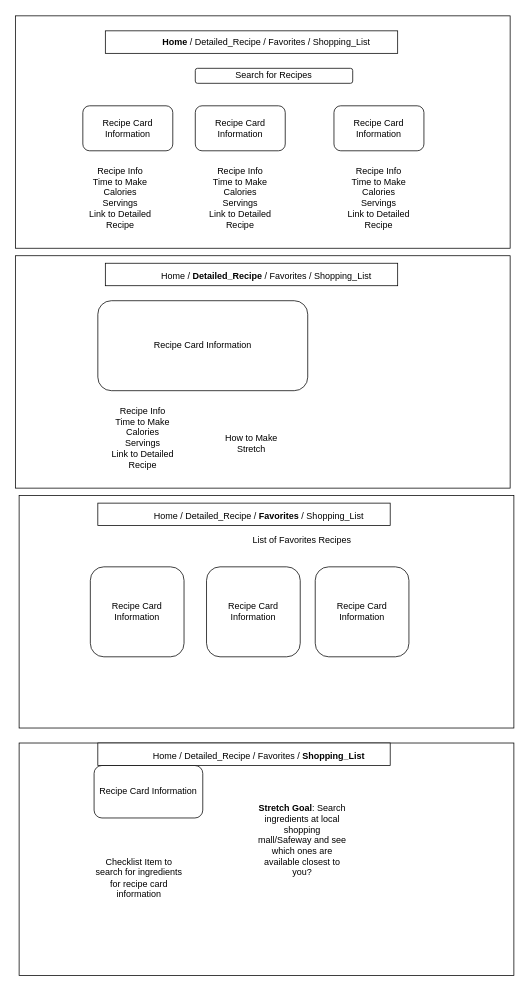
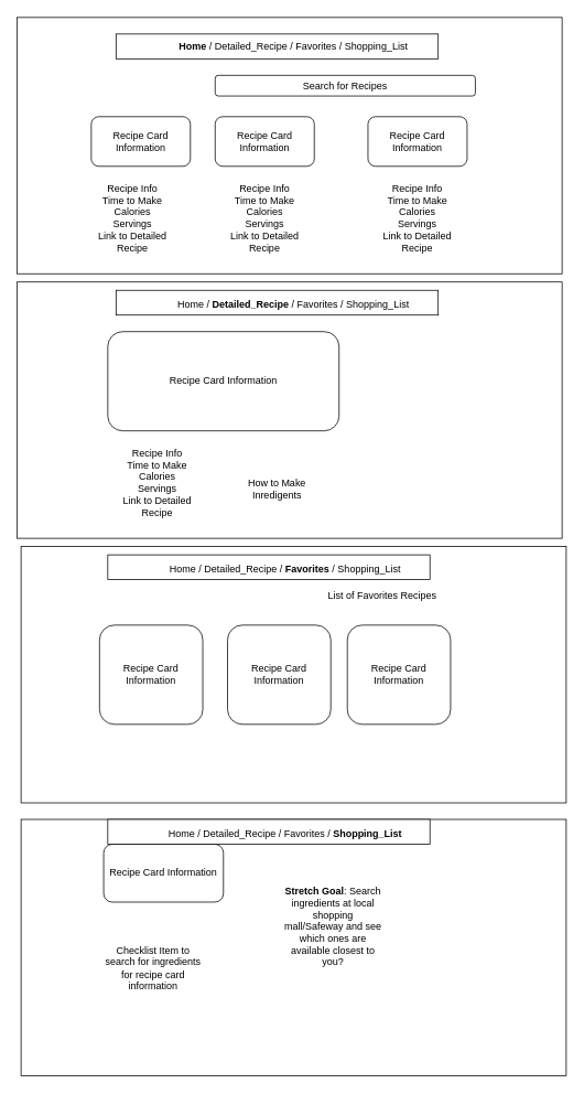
- <mxCell id="5" value="Search for Recipes" style="rounded=1;whiteSpace=wrap;html=1;" vertex="1" parent="1"><mxGeometry x="260" y="90" width="210" height="20" as="geometry" /></mxCell>
+ <mxCell id="5" value="Search for Recipes" style="rounded=1;whiteSpace=wrap;html=1;" vertex="1" parent="1"><mxGeometry x="260" y="90" width="315" height="25" as="geometry" /></mxCell>
- <mxCell id="17" value="How to Make&lt;br&gt;Stretch&lt;br&gt;" style="text;html=1;strokeColor=none;fillColor=none;align=center;verticalAlign=middle;whiteSpace=wrap;rounded=0;" vertex="1" parent="1"><mxGeometry x="275" y="530" width="120" height="120" as="geometry" /></mxCell>
+ <mxCell id="17" value="How to Make&lt;br&gt;Inredigents&lt;br&gt;" style="text;html=1;strokeColor=none;fillColor=none;align=center;verticalAlign=middle;whiteSpace=wrap;rounded=0;" vertex="1" parent="1"><mxGeometry x="275" y="530" width="120" height="120" as="geometry" /></mxCell>
- <mxCell id="23" value="List of Favorites Recipes&lt;br&gt;" style="text;html=1;strokeColor=none;fillColor=none;align=center;verticalAlign=middle;whiteSpace=wrap;rounded=0;" vertex="1" parent="1"><mxGeometry x="315" y="710" width="175" height="20" as="geometry" /></mxCell>
+ <mxCell id="23" value="List of Favorites Recipes&lt;br&gt;" style="text;html=1;strokeColor=none;fillColor=none;align=center;verticalAlign=middle;whiteSpace=wrap;rounded=0;" vertex="1" parent="1"><mxGeometry x="375" y="710" width="175" height="20" as="geometry" /></mxCell>
